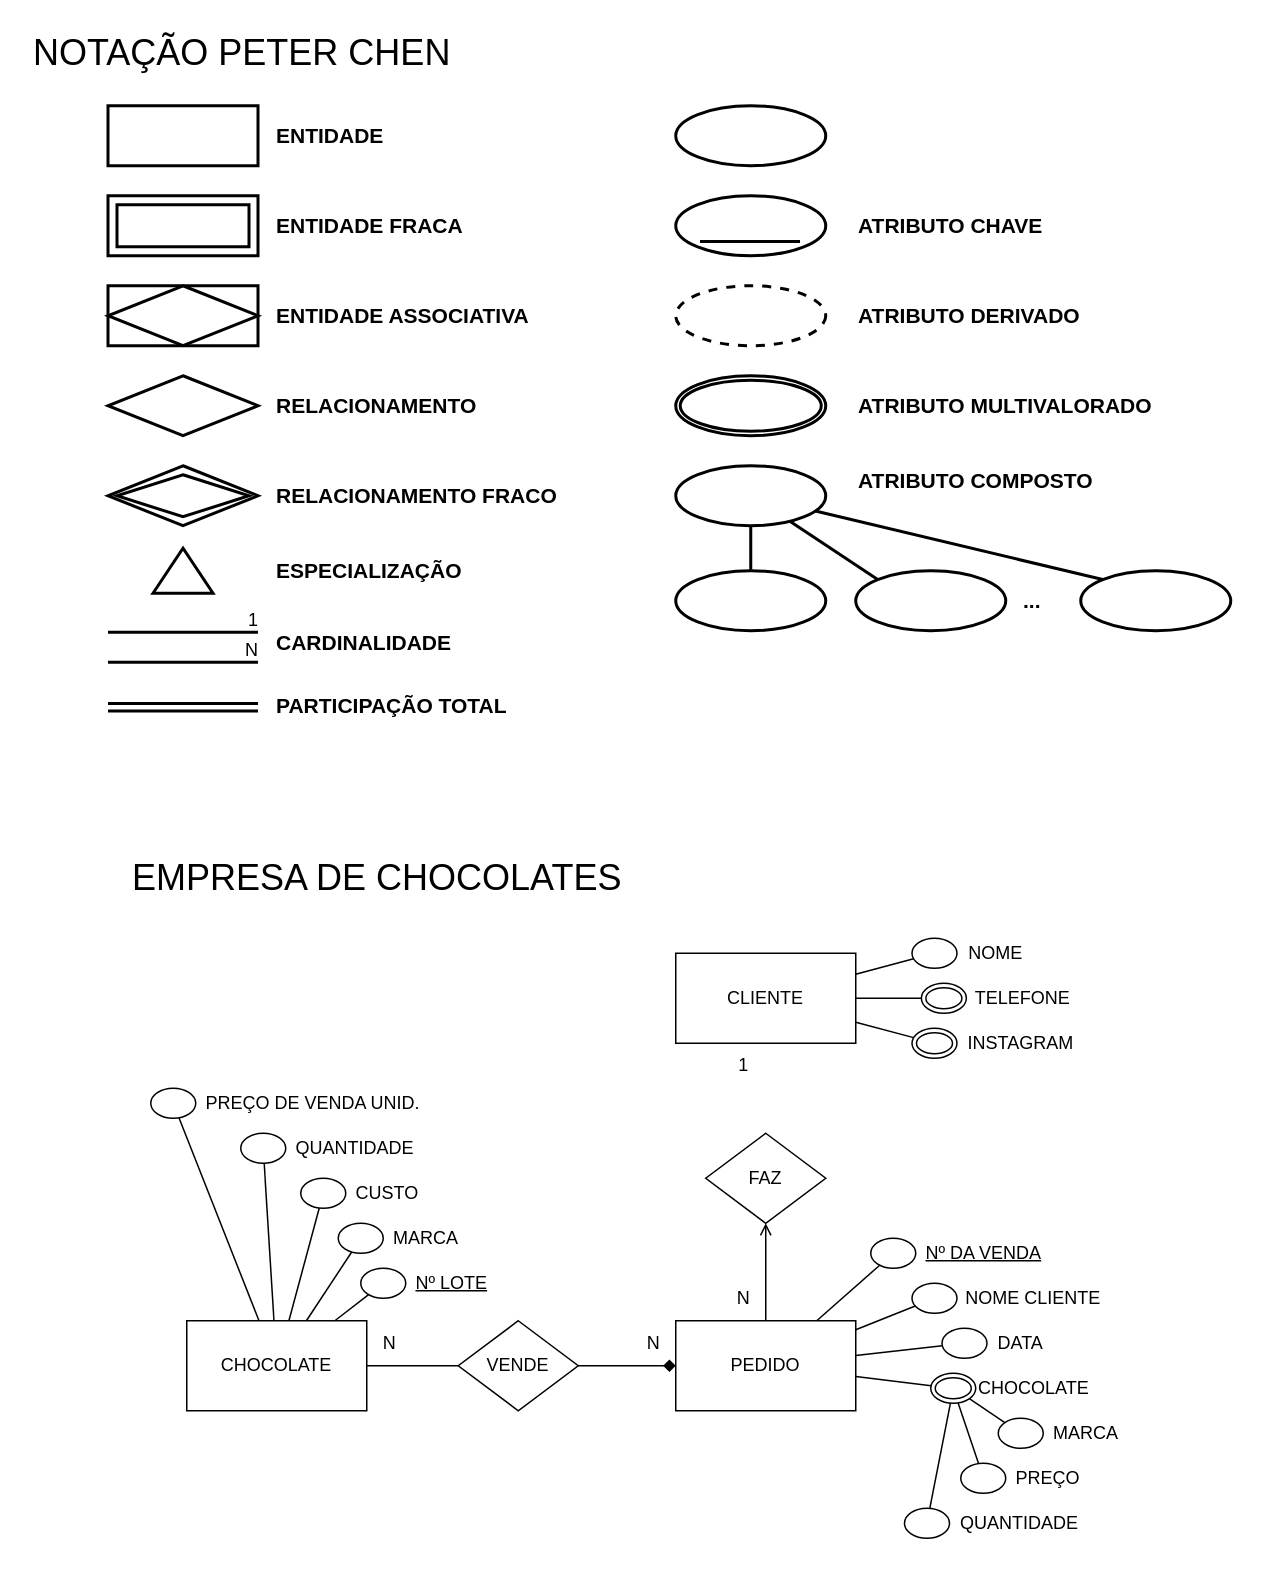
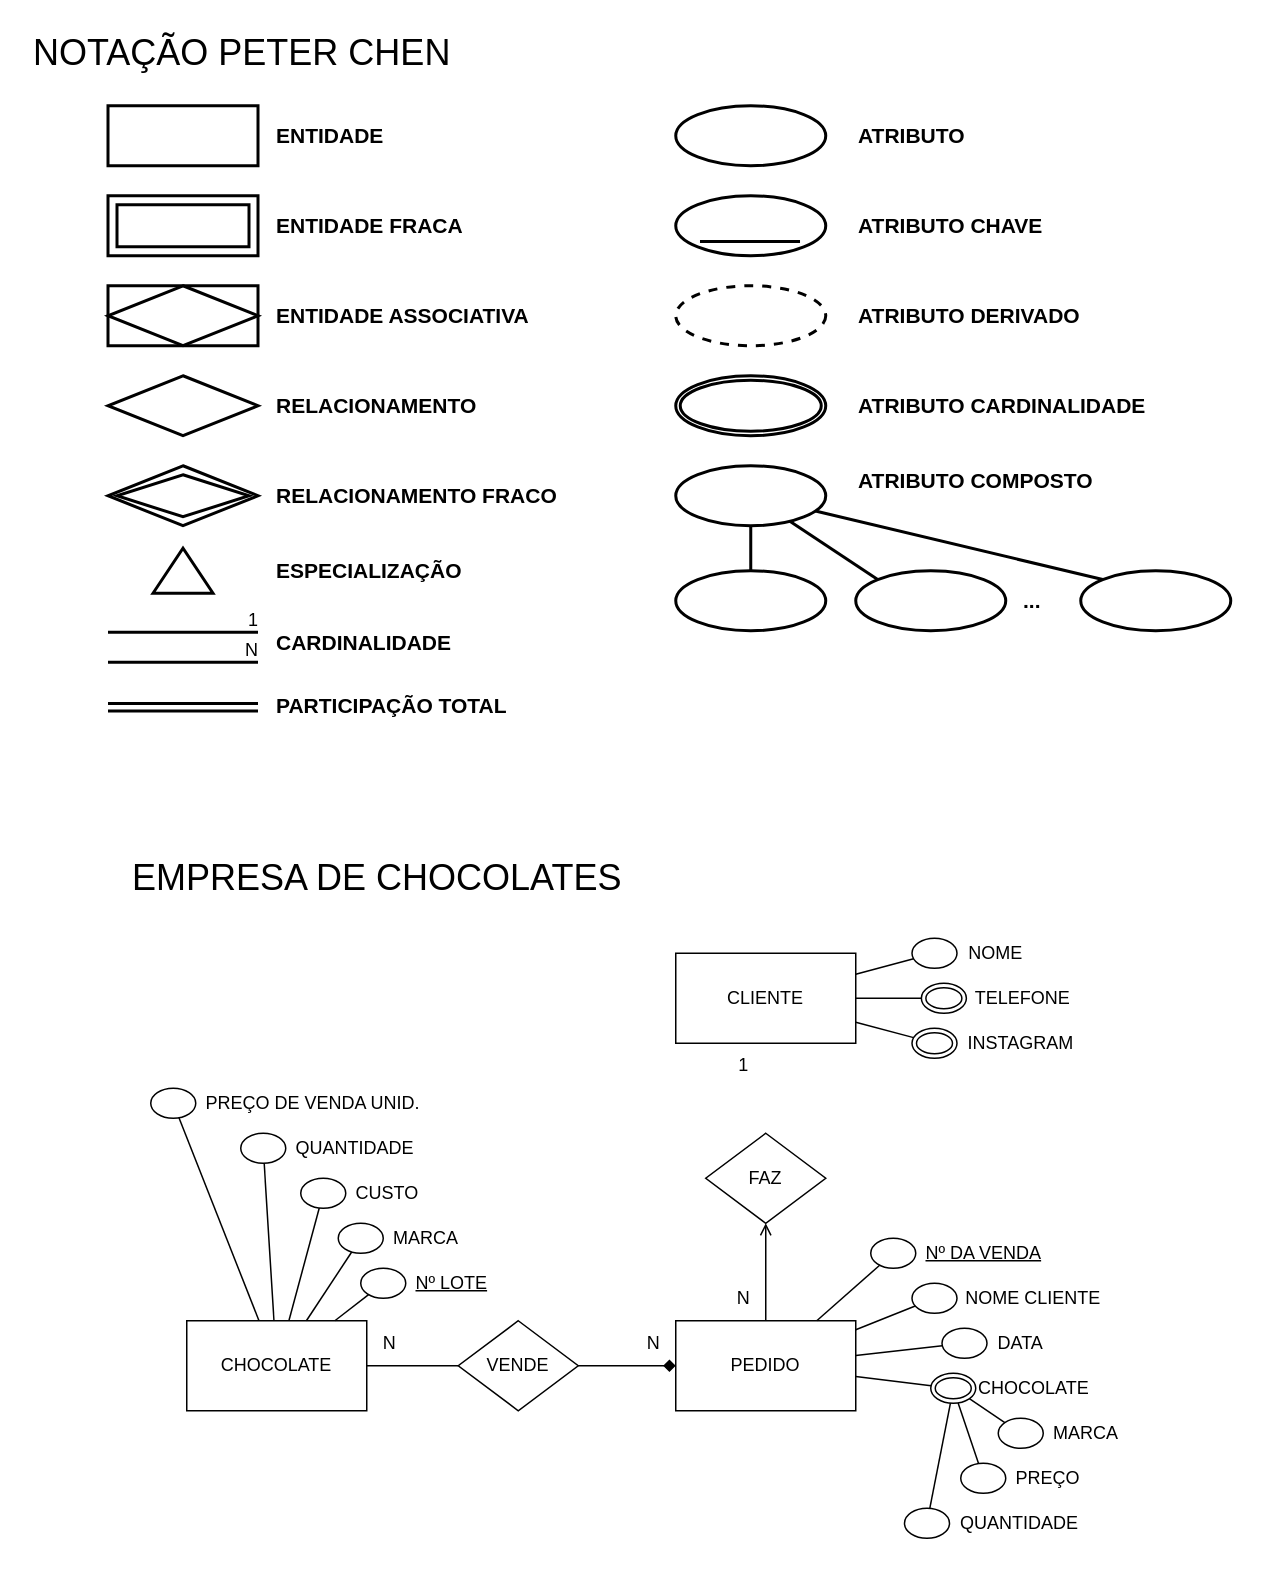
+ <mxCell id="31" value="&lt;font style=&quot;font-size: 14px&quot;&gt;ATRIBUTO&lt;/font&gt;" style="text;html=1;strokeColor=none;fillColor=none;align=left;verticalAlign=middle;whiteSpace=wrap;rounded=0;fontSize=14;fontStyle=1" parent="1" vertex="1"><mxGeometry x="570" y="80" width="100" height="20" as="geometry" /></mxCell>
- <mxCell id="34" value="&lt;font style=&quot;font-size: 14px&quot;&gt;ATRIBUTO MULTIVALORADO&lt;/font&gt;" style="text;html=1;strokeColor=none;fillColor=none;align=left;verticalAlign=middle;whiteSpace=wrap;rounded=0;fontSize=14;fontStyle=1" parent="1" vertex="1"><mxGeometry x="570" y="260" width="200" height="20" as="geometry" /></mxCell>
+ <mxCell id="34" value="&lt;font style=&quot;font-size: 14px&quot;&gt;ATRIBUTO CARDINALIDADE&lt;/font&gt;" style="text;html=1;strokeColor=none;fillColor=none;align=left;verticalAlign=middle;whiteSpace=wrap;rounded=0;fontSize=14;fontStyle=1" parent="1" vertex="1"><mxGeometry x="570" y="260" width="200" height="20" as="geometry" /></mxCell>
